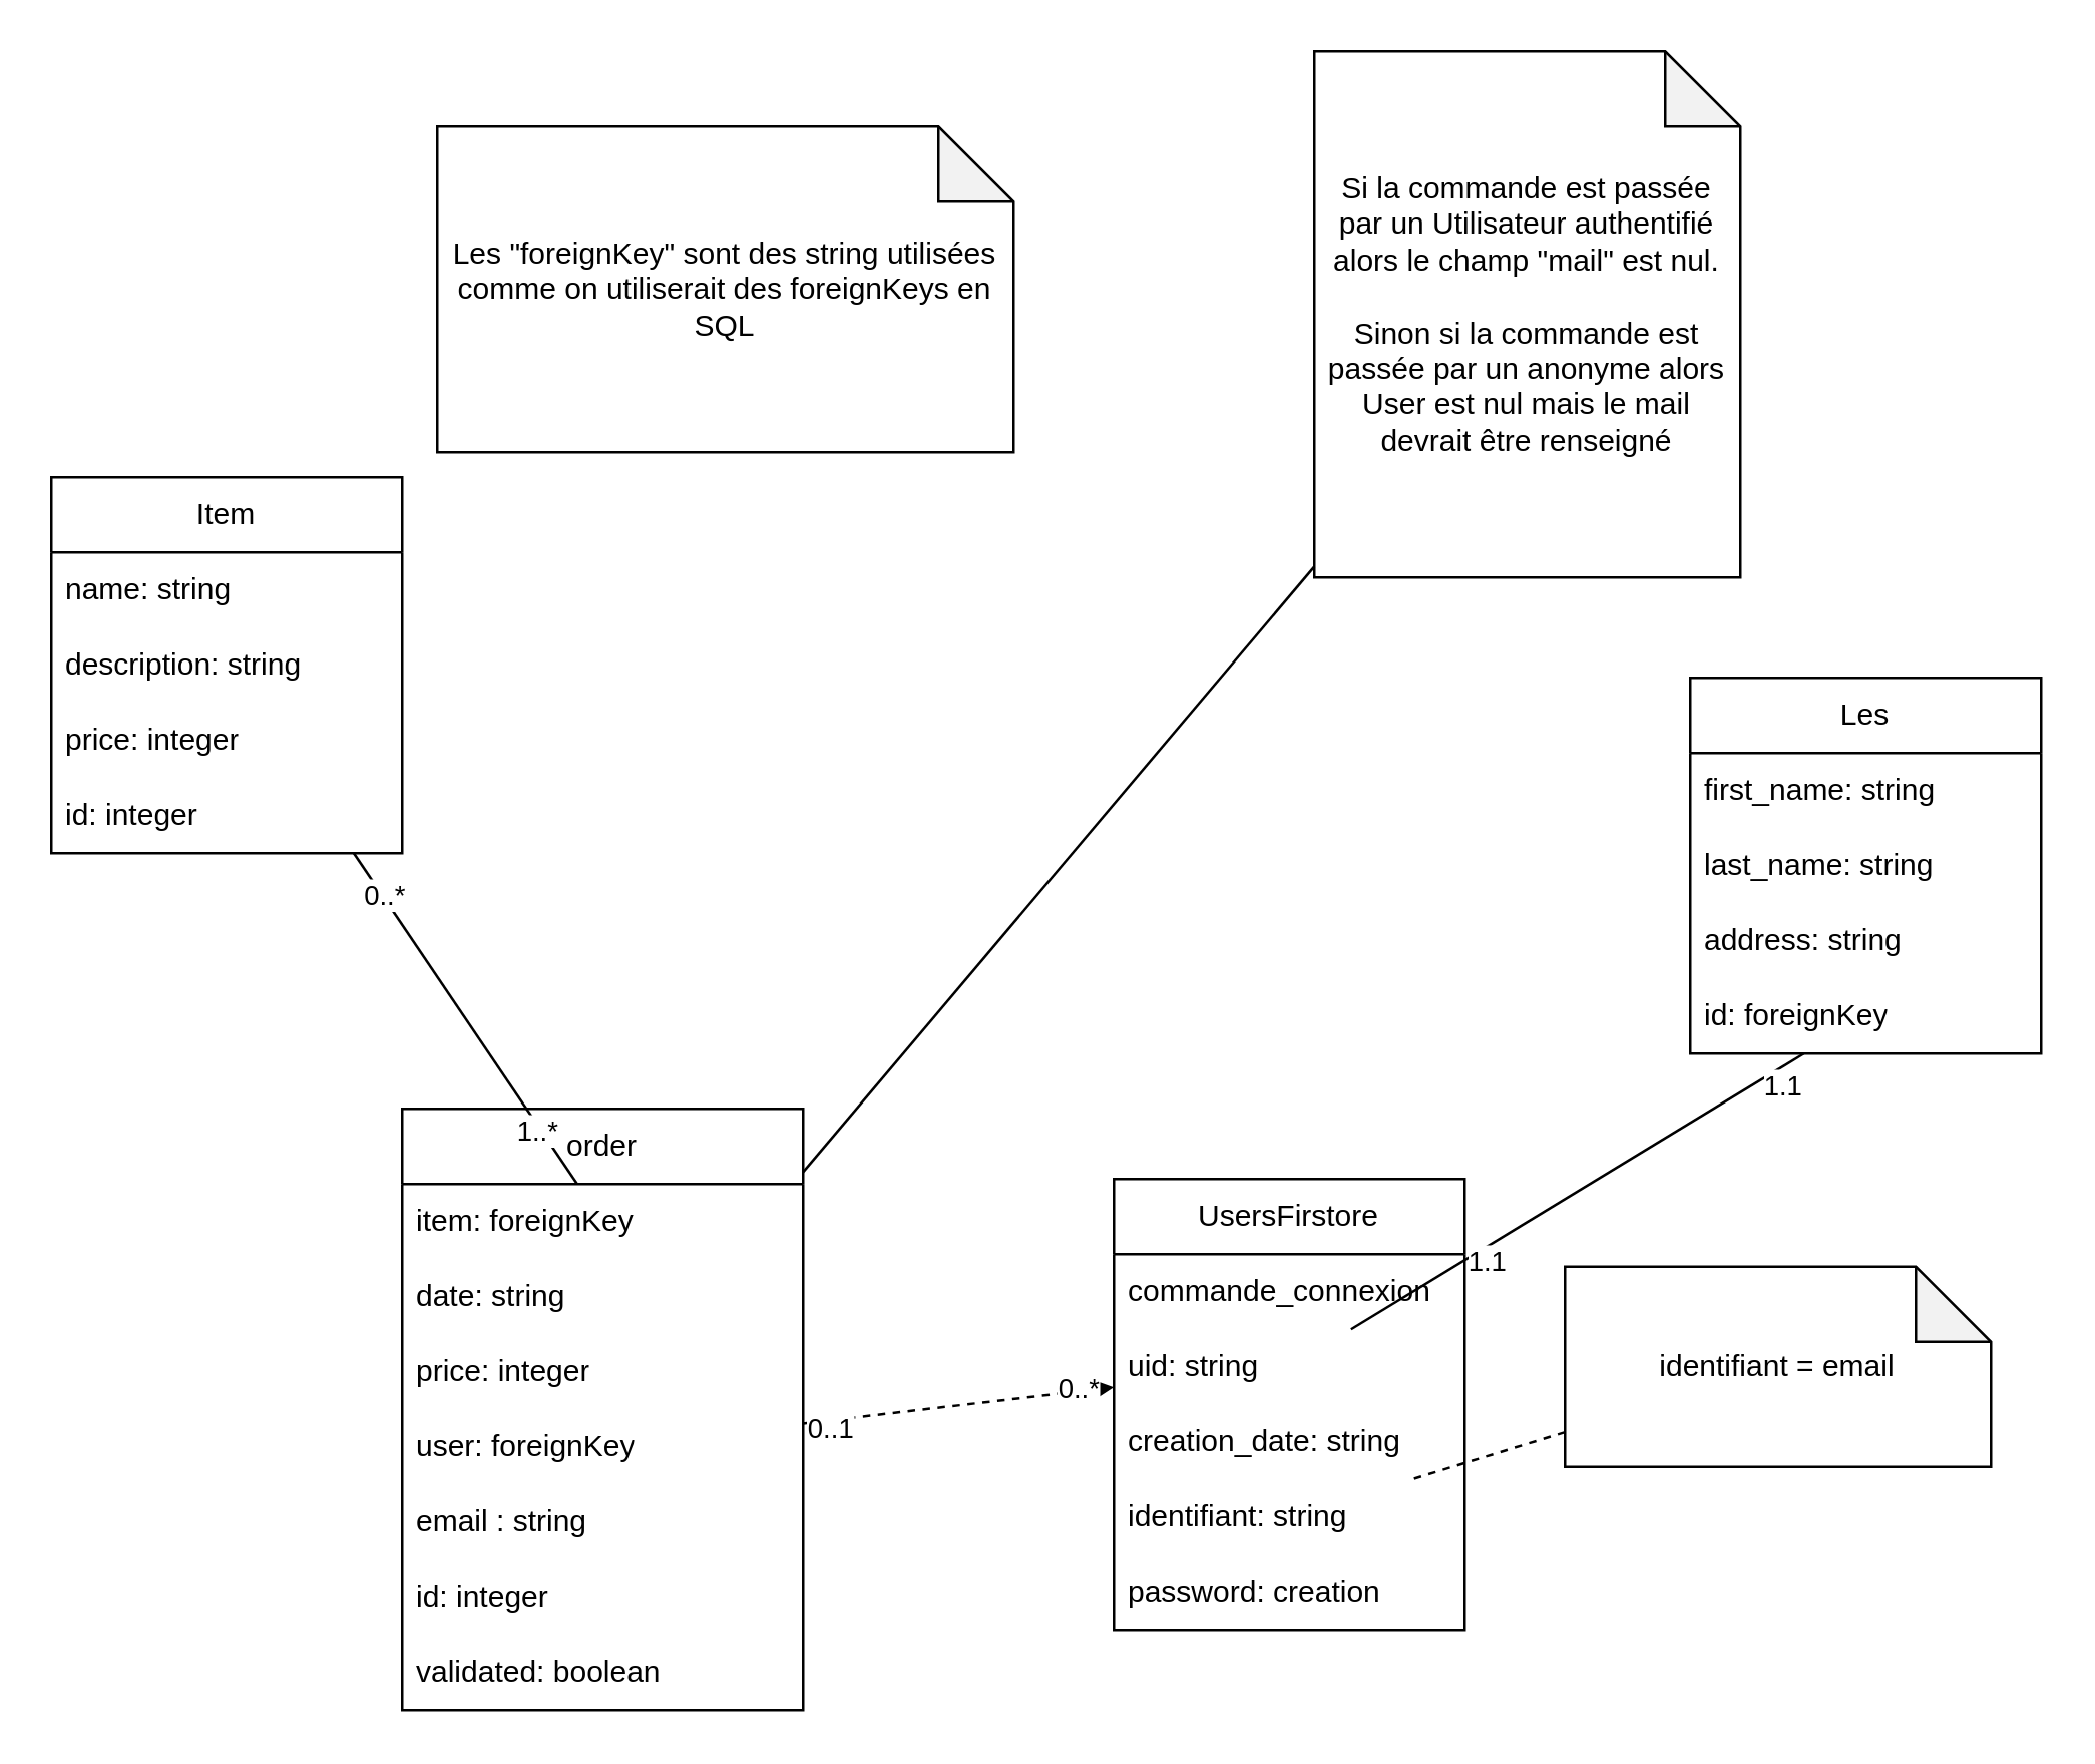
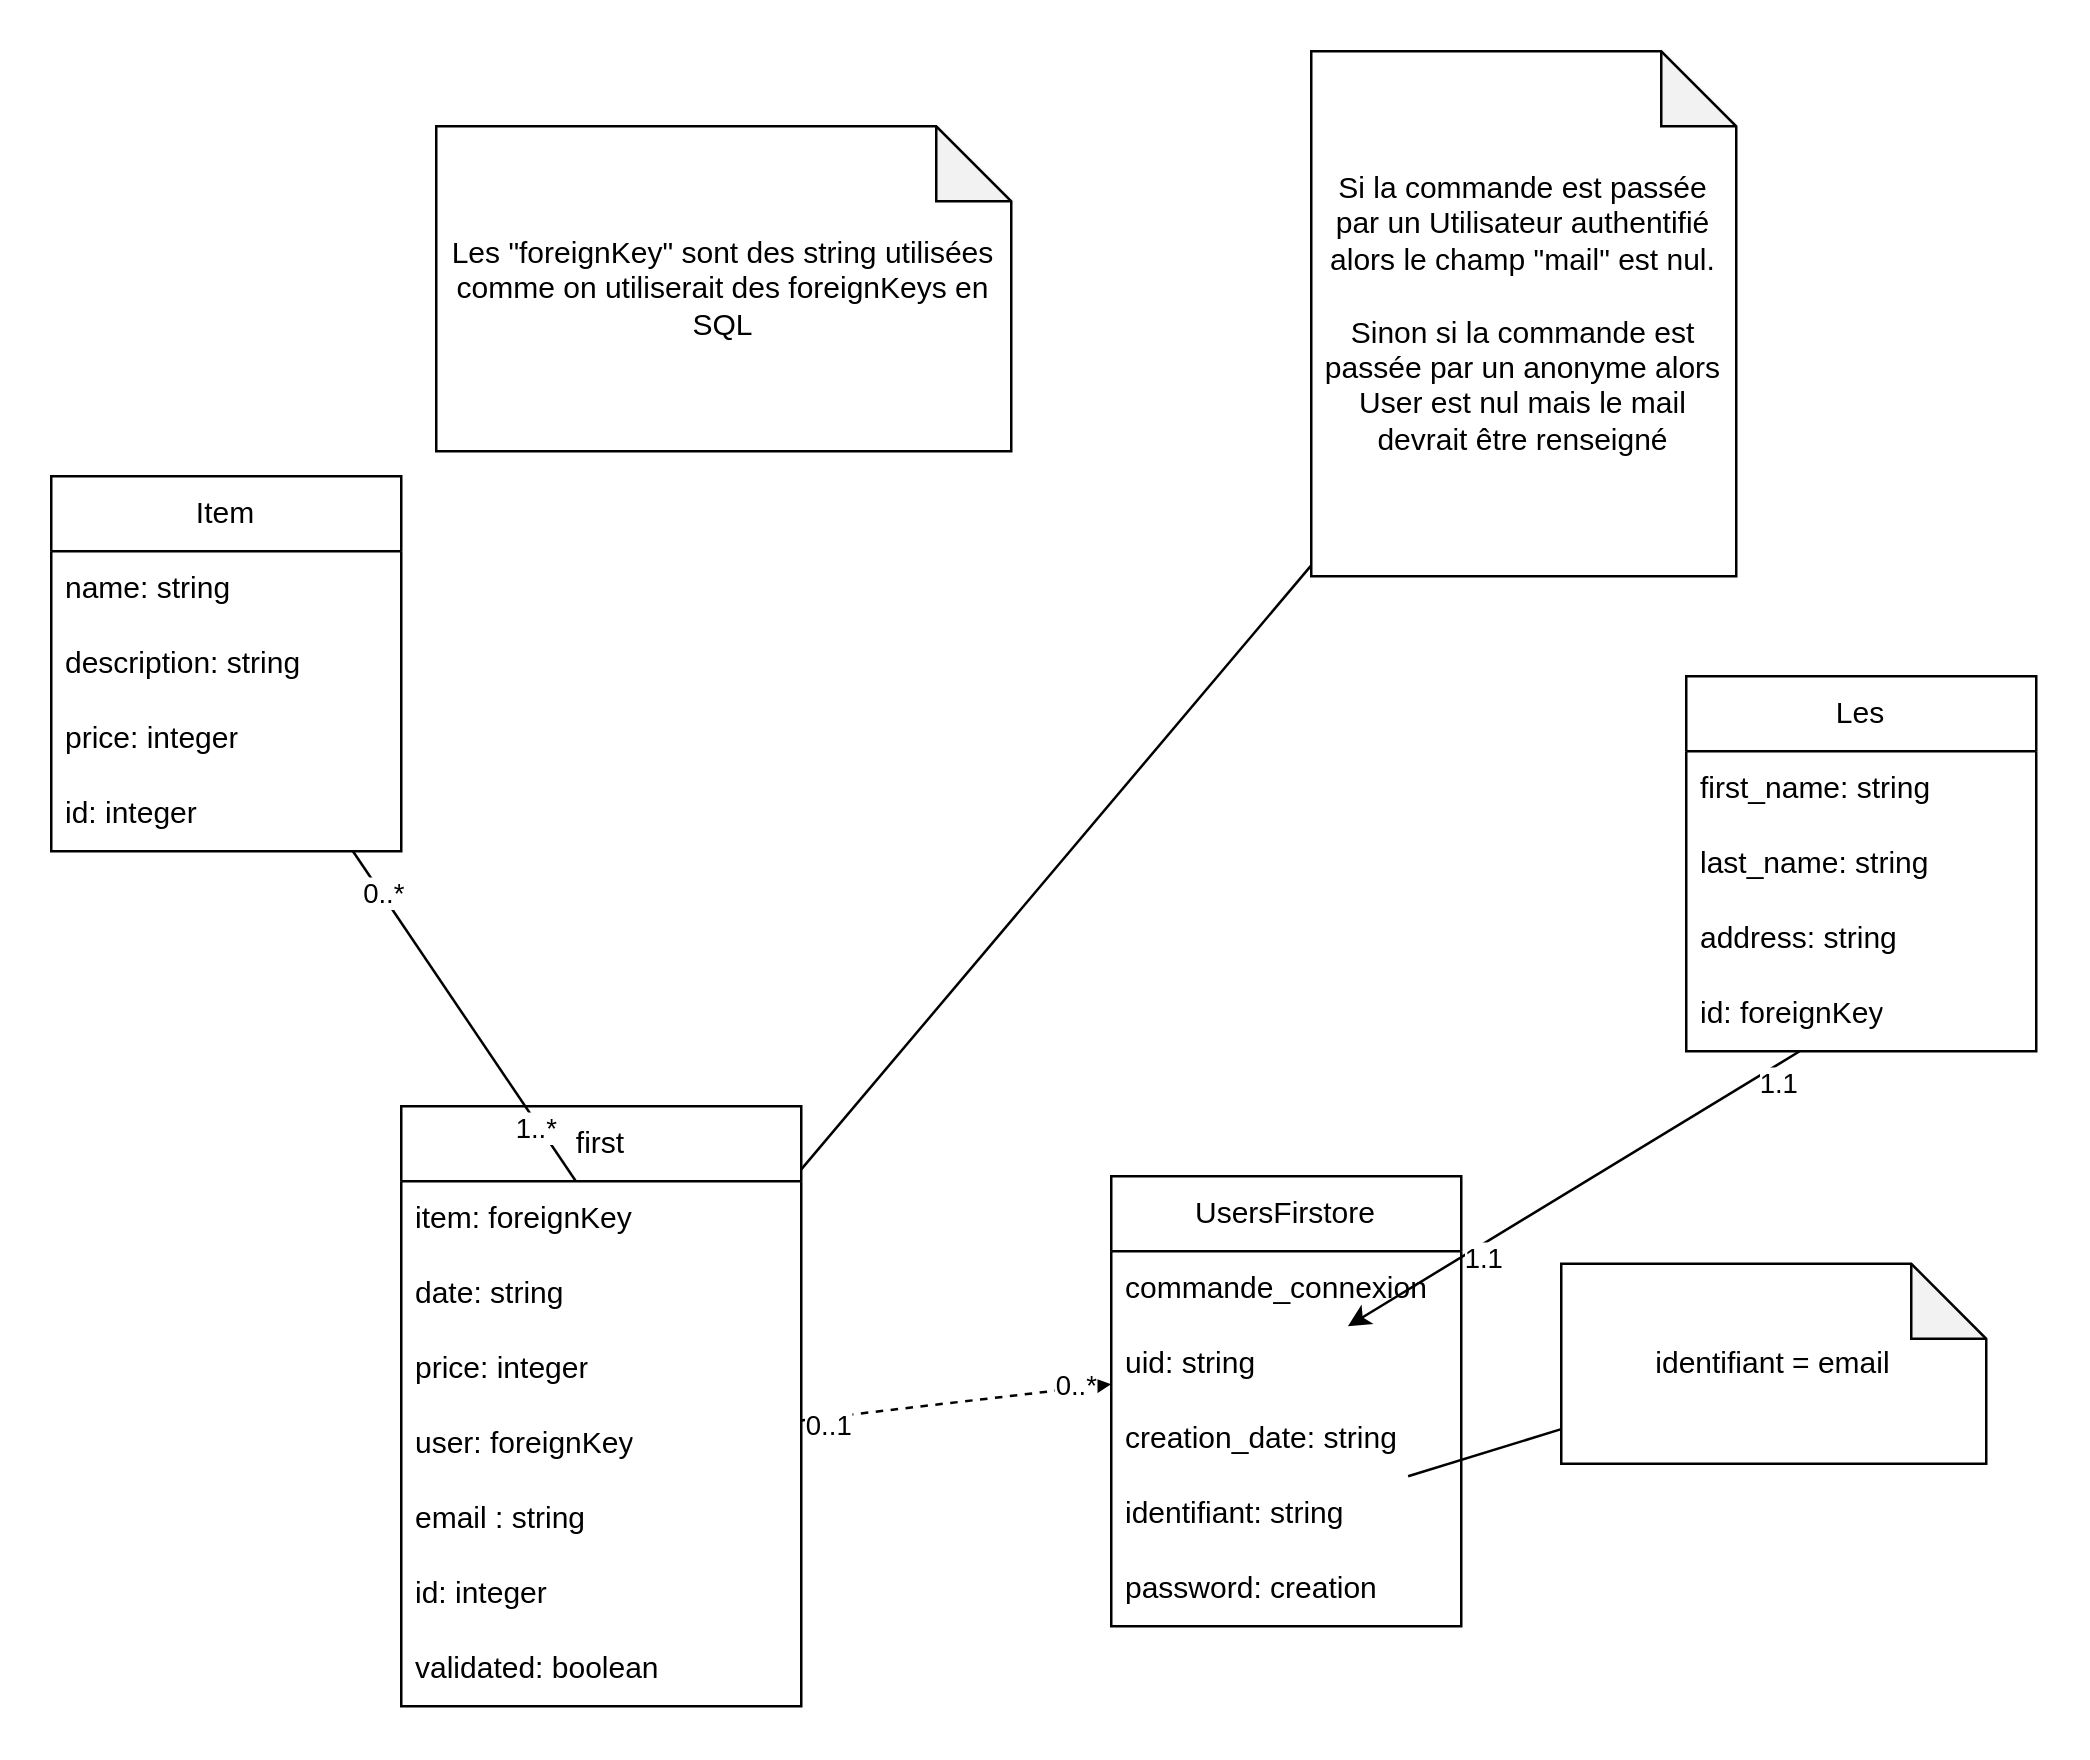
- <mxCell id="12" value="order" style="swimlane;fontStyle=0;childLayout=stackLayout;horizontal=1;startSize=30;horizontalStack=0;resizeParent=1;resizeParentMax=0;resizeLast=0;collapsible=1;marginBottom=0;whiteSpace=wrap;html=1;" parent="1" vertex="1"><mxGeometry x="160" y="442" width="160" height="240" as="geometry" /></mxCell>
+ <mxCell id="12" value="first" style="swimlane;fontStyle=0;childLayout=stackLayout;horizontal=1;startSize=30;horizontalStack=0;resizeParent=1;resizeParentMax=0;resizeLast=0;collapsible=1;marginBottom=0;whiteSpace=wrap;html=1;" parent="1" vertex="1"><mxGeometry x="160" y="442" width="160" height="240" as="geometry" /></mxCell>
- <mxCell id="34" value="" style="endArrow=none;html=1;rounded=0;" parent="1" source="11" target="30" edge="1"><mxGeometry width="50" height="50" relative="1" as="geometry"><mxPoint x="544" y="645" as="sourcePoint" /><mxPoint x="594" y="595" as="targetPoint" /></mxGeometry></mxCell>
+ <mxCell id="34" value="" style="endArrow=classic;html=1;rounded=0;" parent="1" source="11" target="30" edge="1"><mxGeometry width="50" height="50" relative="1" as="geometry"><mxPoint x="544" y="645" as="sourcePoint" /><mxPoint x="594" y="595" as="targetPoint" /></mxGeometry></mxCell>
- <mxCell id="38" value="" style="endArrow=none;html=1;rounded=0;dashed=1;" parent="1" source="37" target="32" edge="1"><mxGeometry width="50" height="50" relative="1" as="geometry"><mxPoint x="144" y="710" as="sourcePoint" /><mxPoint x="194" y="660" as="targetPoint" /></mxGeometry></mxCell>
+ <mxCell id="38" value="" style="endArrow=none;html=1;rounded=0;" parent="1" source="37" target="32" edge="1"><mxGeometry width="50" height="50" relative="1" as="geometry"><mxPoint x="144" y="710" as="sourcePoint" /><mxPoint x="194" y="660" as="targetPoint" /></mxGeometry></mxCell>
